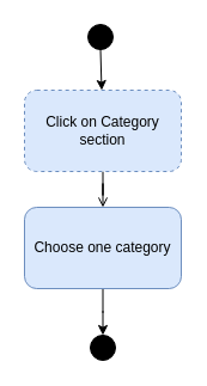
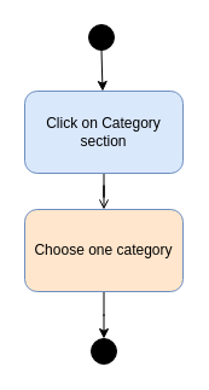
- <mxCell id="5" value="Click on Category section" style="rounded=1;whiteSpace=wrap;html=1;fillColor=#dae8fc;strokeColor=#6c8ebf;dashed=1;" vertex="1" parent="1"><mxGeometry x="20" y="75" width="131" height="68" as="geometry" /></mxCell>
+ <mxCell id="5" value="Click on Category section" style="rounded=1;whiteSpace=wrap;html=1;fillColor=#dae8fc;strokeColor=#6c8ebf;" vertex="1" parent="1"><mxGeometry x="20" y="75" width="131" height="68" as="geometry" /></mxCell>
- <mxCell id="7" value="Choose one category" style="rounded=1;whiteSpace=wrap;html=1;fillColor=#dae8fc;strokeColor=#6c8ebf;" vertex="1" parent="1"><mxGeometry x="20" y="173" width="131" height="68" as="geometry" /></mxCell>
+ <mxCell id="7" value="Choose one category" style="rounded=1;whiteSpace=wrap;html=1;fillColor=#ffe6cc;strokeColor=#6c8ebf;" vertex="1" parent="1"><mxGeometry x="20" y="173" width="131" height="68" as="geometry" /></mxCell>
